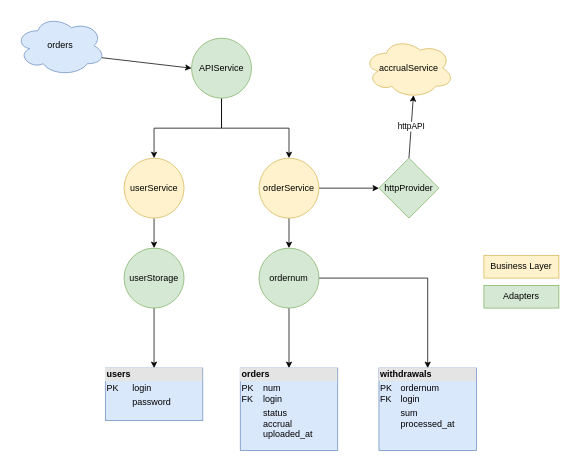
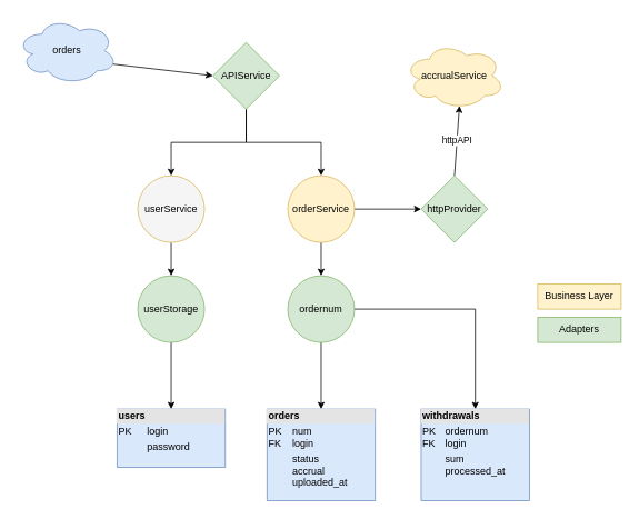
- <mxCell id="8" value="APIService" style="ellipse;whiteSpace=wrap;html=1;aspect=fixed;fillColor=#d5e8d4;strokeColor=#82b366;" parent="1" vertex="1"><mxGeometry x="255" y="50" width="80" height="80" as="geometry" /></mxCell>
+ <mxCell id="8" value="APIService" style="rhombus;whiteSpace=wrap;html=1;aspect=fixed;fillColor=#d5e8d4;strokeColor=#82b366;" parent="1" vertex="1"><mxGeometry x="255" y="50" width="80" height="80" as="geometry" /></mxCell>
- <mxCell id="3" value="userService" style="ellipse;whiteSpace=wrap;html=1;aspect=fixed;fillColor=#fff2cc;strokeColor=#d6b656;" parent="1" vertex="1"><mxGeometry x="165" y="210" width="80" height="80" as="geometry" /></mxCell>
+ <mxCell id="3" value="userService" style="ellipse;whiteSpace=wrap;html=1;aspect=fixed;fillColor=#f5f5f5;strokeColor=#d6b656;" parent="1" vertex="1"><mxGeometry x="165" y="210" width="80" height="80" as="geometry" /></mxCell>
